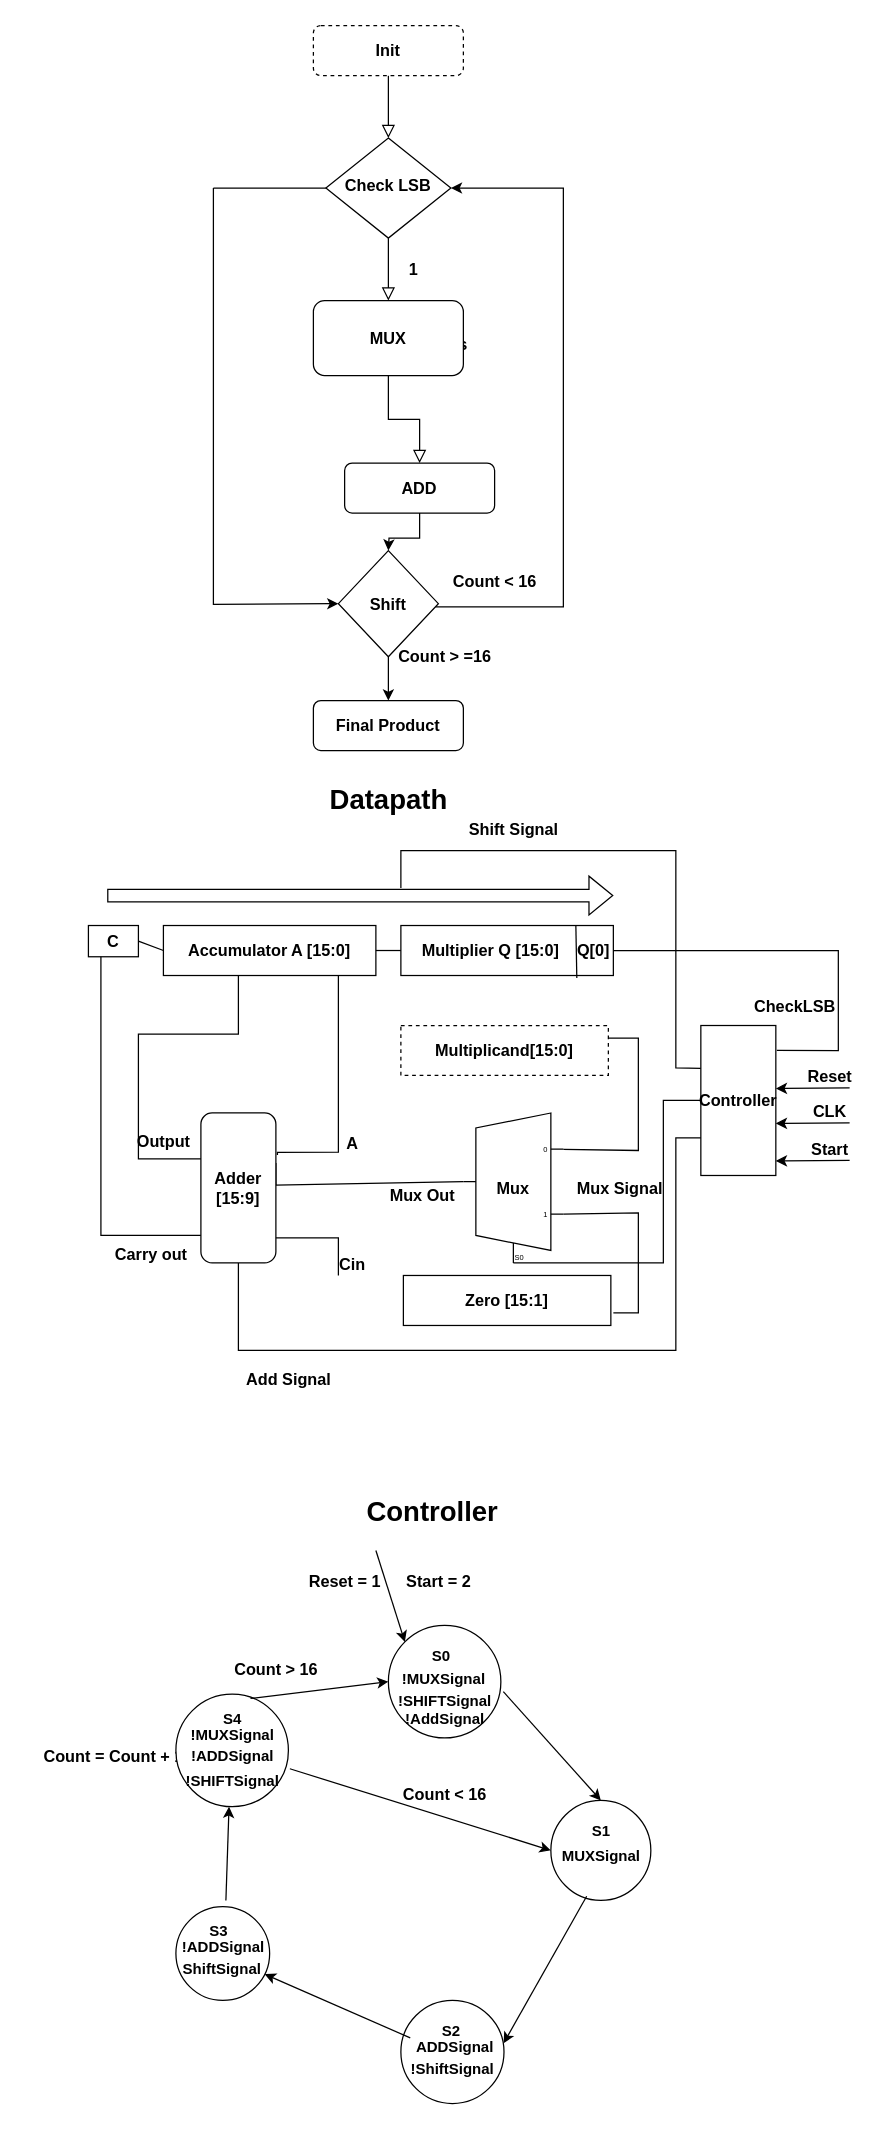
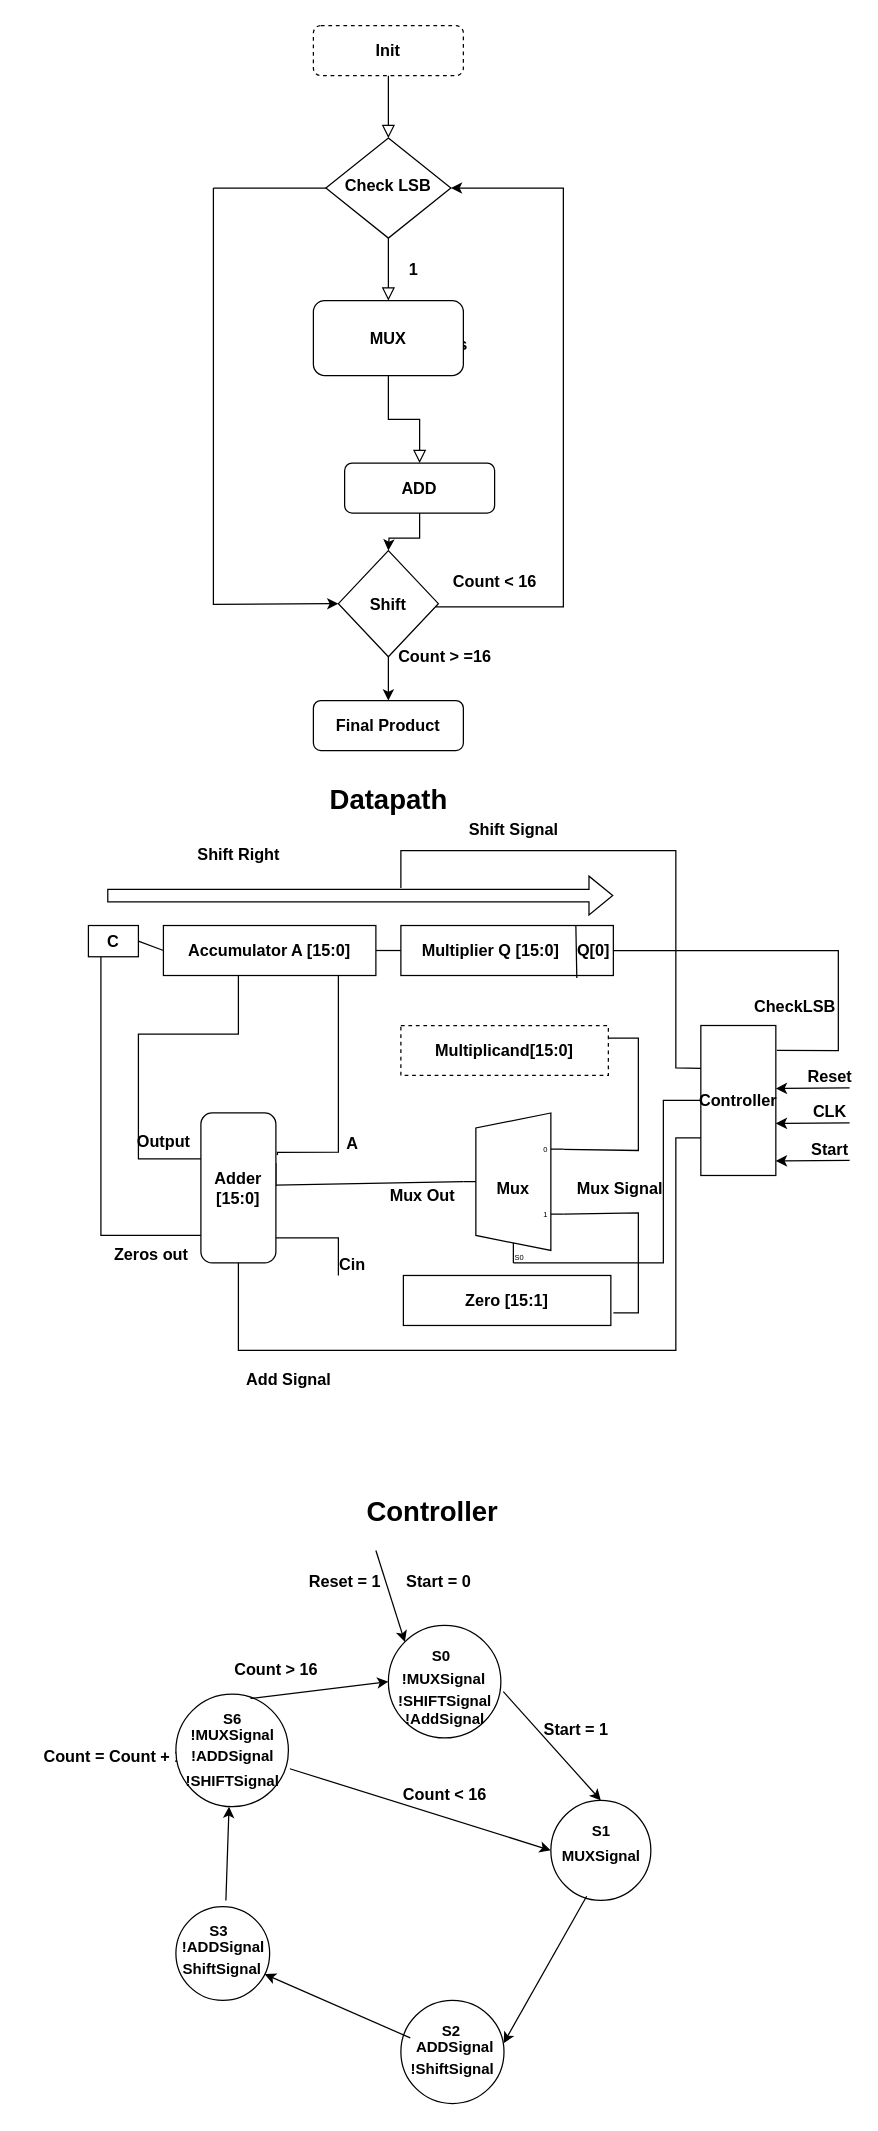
+ <mxCell id="52" value="&lt;b&gt;&lt;font style=&quot;font-size: 13px;&quot;&gt;Shift Right&lt;/font&gt;&lt;/b&gt;" style="text;html=1;align=center;verticalAlign=middle;resizable=0;points=[];autosize=1;strokeColor=none;fillColor=none;" parent="1" vertex="1"><mxGeometry x="145" y="668" width="90" height="30" as="geometry" /></mxCell>
- <mxCell id="36" value="&lt;b&gt;&lt;font style=&quot;font-size: 13px;&quot;&gt;Adder&lt;br&gt;[15:9]&lt;/font&gt;&lt;/b&gt;" style="rounded=1;whiteSpace=wrap;html=1;direction=south;" parent="1" vertex="1"><mxGeometry x="160" y="890" width="60" height="120" as="geometry" /></mxCell>
+ <mxCell id="36" value="&lt;b&gt;&lt;font style=&quot;font-size: 13px;&quot;&gt;Adder&lt;br&gt;[15:0]&lt;/font&gt;&lt;/b&gt;" style="rounded=1;whiteSpace=wrap;html=1;direction=south;" parent="1" vertex="1"><mxGeometry x="160" y="890" width="60" height="120" as="geometry" /></mxCell>
- <mxCell id="49" value="&lt;b&gt;&lt;font style=&quot;font-size: 13px;&quot;&gt;Carry out&lt;/font&gt;&lt;/b&gt;" style="text;html=1;align=center;verticalAlign=middle;resizable=0;points=[];autosize=1;strokeColor=none;fillColor=none;" parent="1" vertex="1"><mxGeometry x="80" y="988" width="80" height="30" as="geometry" /></mxCell>
+ <mxCell id="49" value="&lt;b&gt;&lt;font style=&quot;font-size: 13px;&quot;&gt;Zeros out&lt;/font&gt;&lt;/b&gt;" style="text;html=1;align=center;verticalAlign=middle;resizable=0;points=[];autosize=1;strokeColor=none;fillColor=none;" parent="1" vertex="1"><mxGeometry x="80" y="988" width="80" height="30" as="geometry" /></mxCell>
- <mxCell id="77" value="&lt;b&gt;&lt;font style=&quot;font-size: 13px;&quot;&gt;Start = 2&lt;br&gt;&lt;/font&gt;&lt;/b&gt;" style="text;html=1;align=center;verticalAlign=middle;resizable=0;points=[];autosize=1;strokeColor=none;fillColor=none;" vertex="1" parent="1"><mxGeometry x="310" y="1250" width="80" height="30" as="geometry" /></mxCell>
+ <mxCell id="77" value="&lt;b&gt;&lt;font style=&quot;font-size: 13px;&quot;&gt;Start = 0&lt;br&gt;&lt;/font&gt;&lt;/b&gt;" style="text;html=1;align=center;verticalAlign=middle;resizable=0;points=[];autosize=1;strokeColor=none;fillColor=none;" vertex="1" parent="1"><mxGeometry x="310" y="1250" width="80" height="30" as="geometry" /></mxCell>
- <mxCell id="91" value="&lt;b&gt;S4&lt;/b&gt;" style="text;html=1;align=center;verticalAlign=middle;resizable=0;points=[];autosize=1;strokeColor=none;fillColor=none;" vertex="1" parent="1"><mxGeometry x="165" y="1360" width="40" height="30" as="geometry" /></mxCell>
+ <mxCell id="91" value="&lt;b&gt;S6&lt;/b&gt;" style="text;html=1;align=center;verticalAlign=middle;resizable=0;points=[];autosize=1;strokeColor=none;fillColor=none;" vertex="1" parent="1"><mxGeometry x="165" y="1360" width="40" height="30" as="geometry" /></mxCell>
+ <mxCell id="65" value="&lt;b&gt;&lt;font style=&quot;font-size: 13px;&quot;&gt;Start = 1&lt;/font&gt;&lt;/b&gt;" style="text;html=1;align=center;verticalAlign=middle;resizable=0;points=[];autosize=1;strokeColor=none;fillColor=none;" vertex="1" parent="1"><mxGeometry x="420" y="1368" width="80" height="30" as="geometry" /></mxCell>
